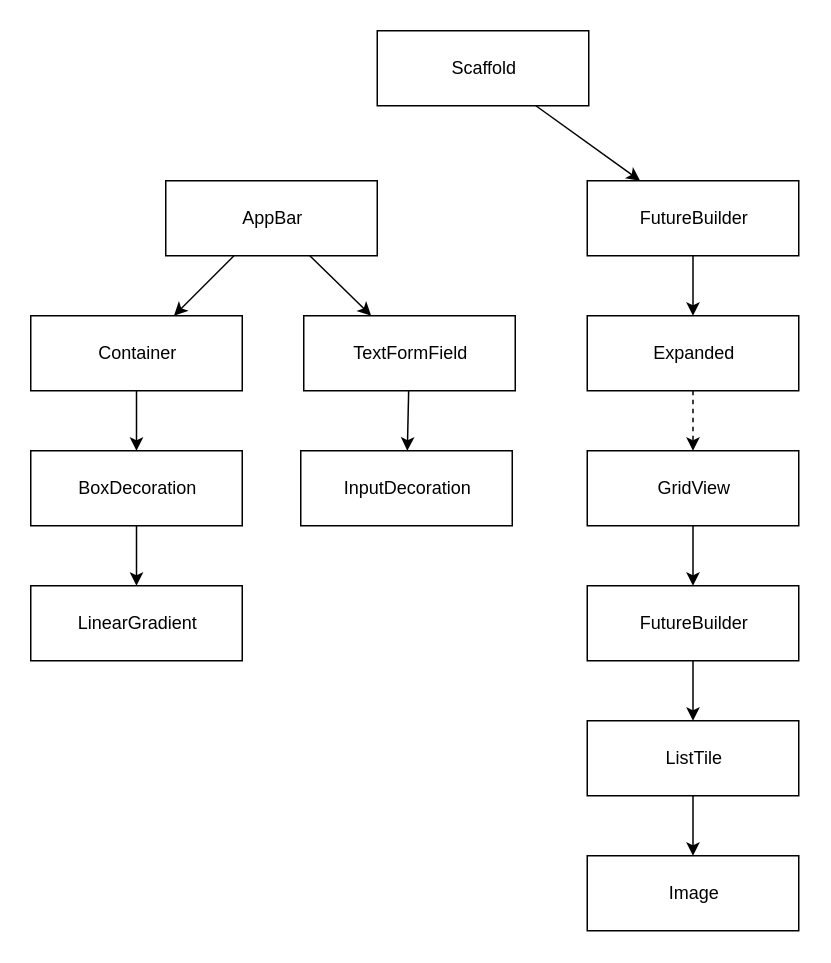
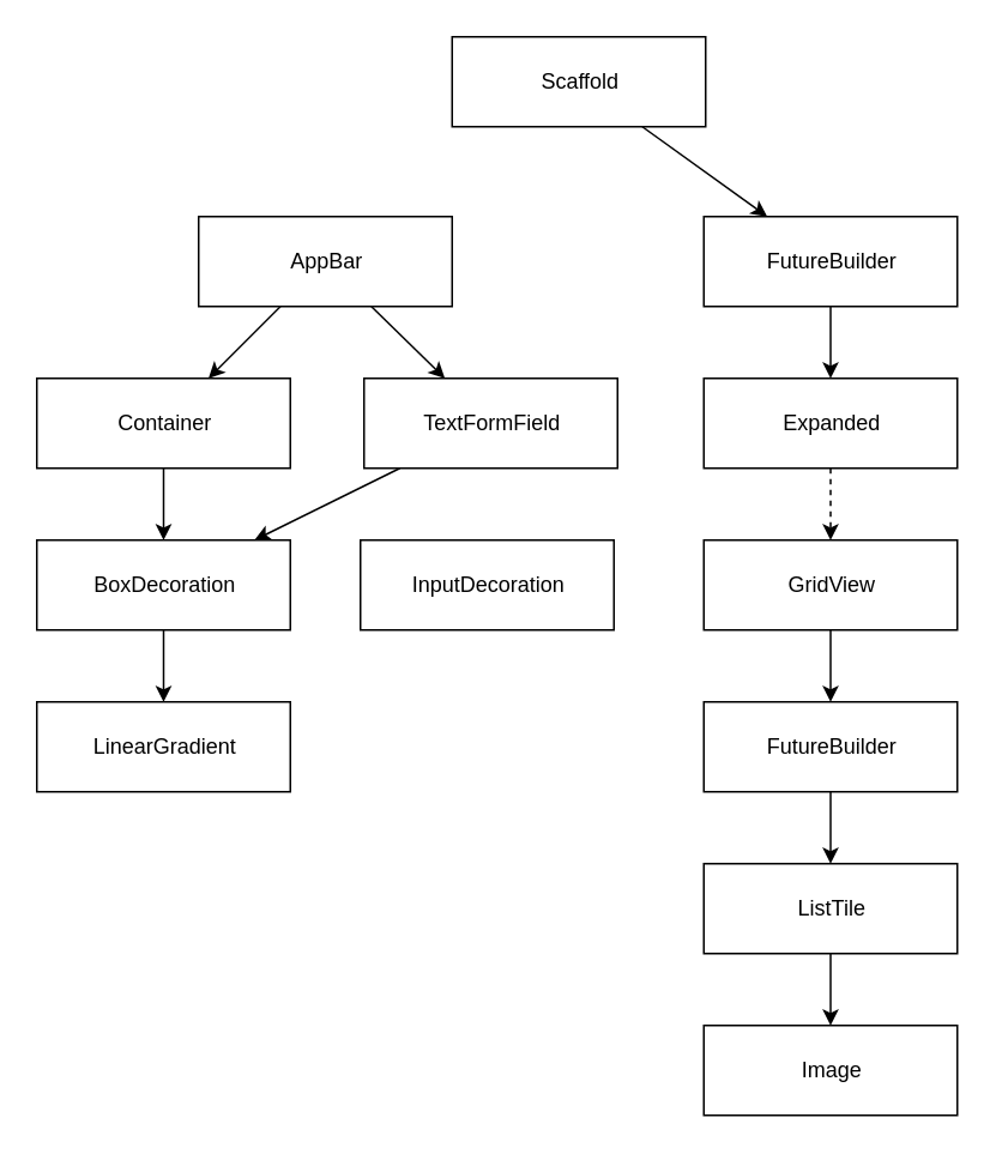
- <mxCell id="16" style="edgeStyle=none;rounded=0;orthogonalLoop=1;jettySize=auto;html=1;" edge="1" parent="1" source="17" target="18"><mxGeometry relative="1" as="geometry" /></mxCell>
+ <mxCell id="16" style="edgeStyle=none;rounded=0;orthogonalLoop=1;jettySize=auto;html=1;" edge="1" parent="1" source="17" target="8"><mxGeometry relative="1" as="geometry" /></mxCell>
